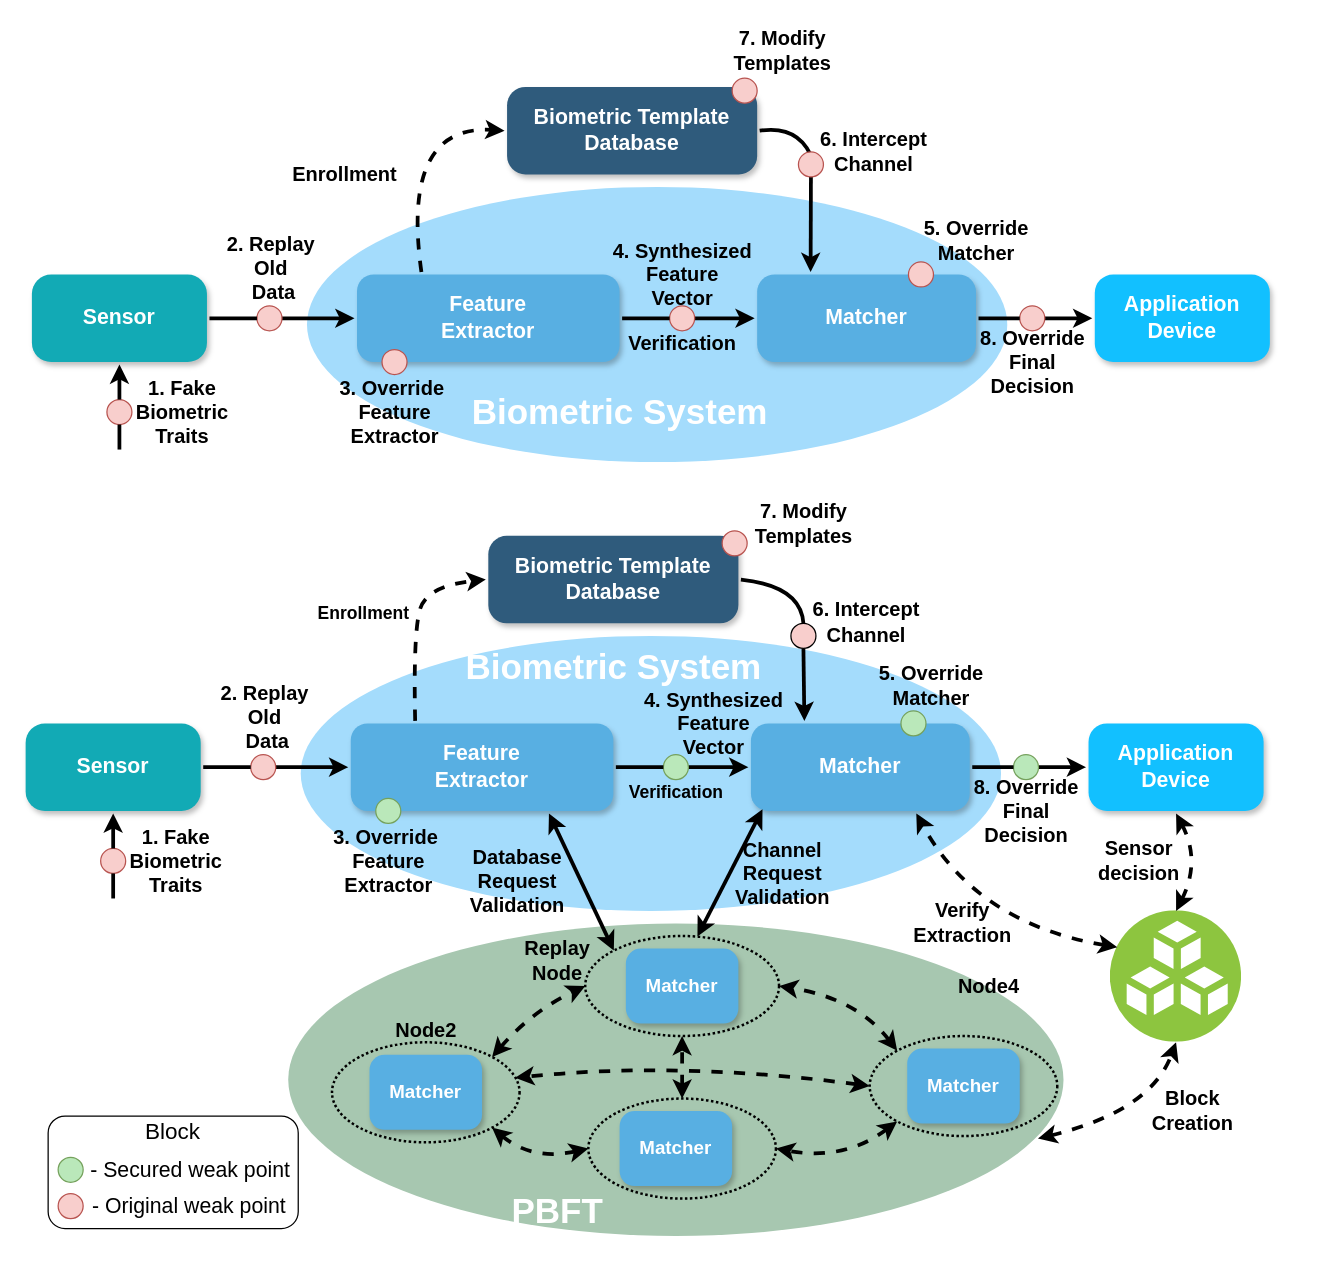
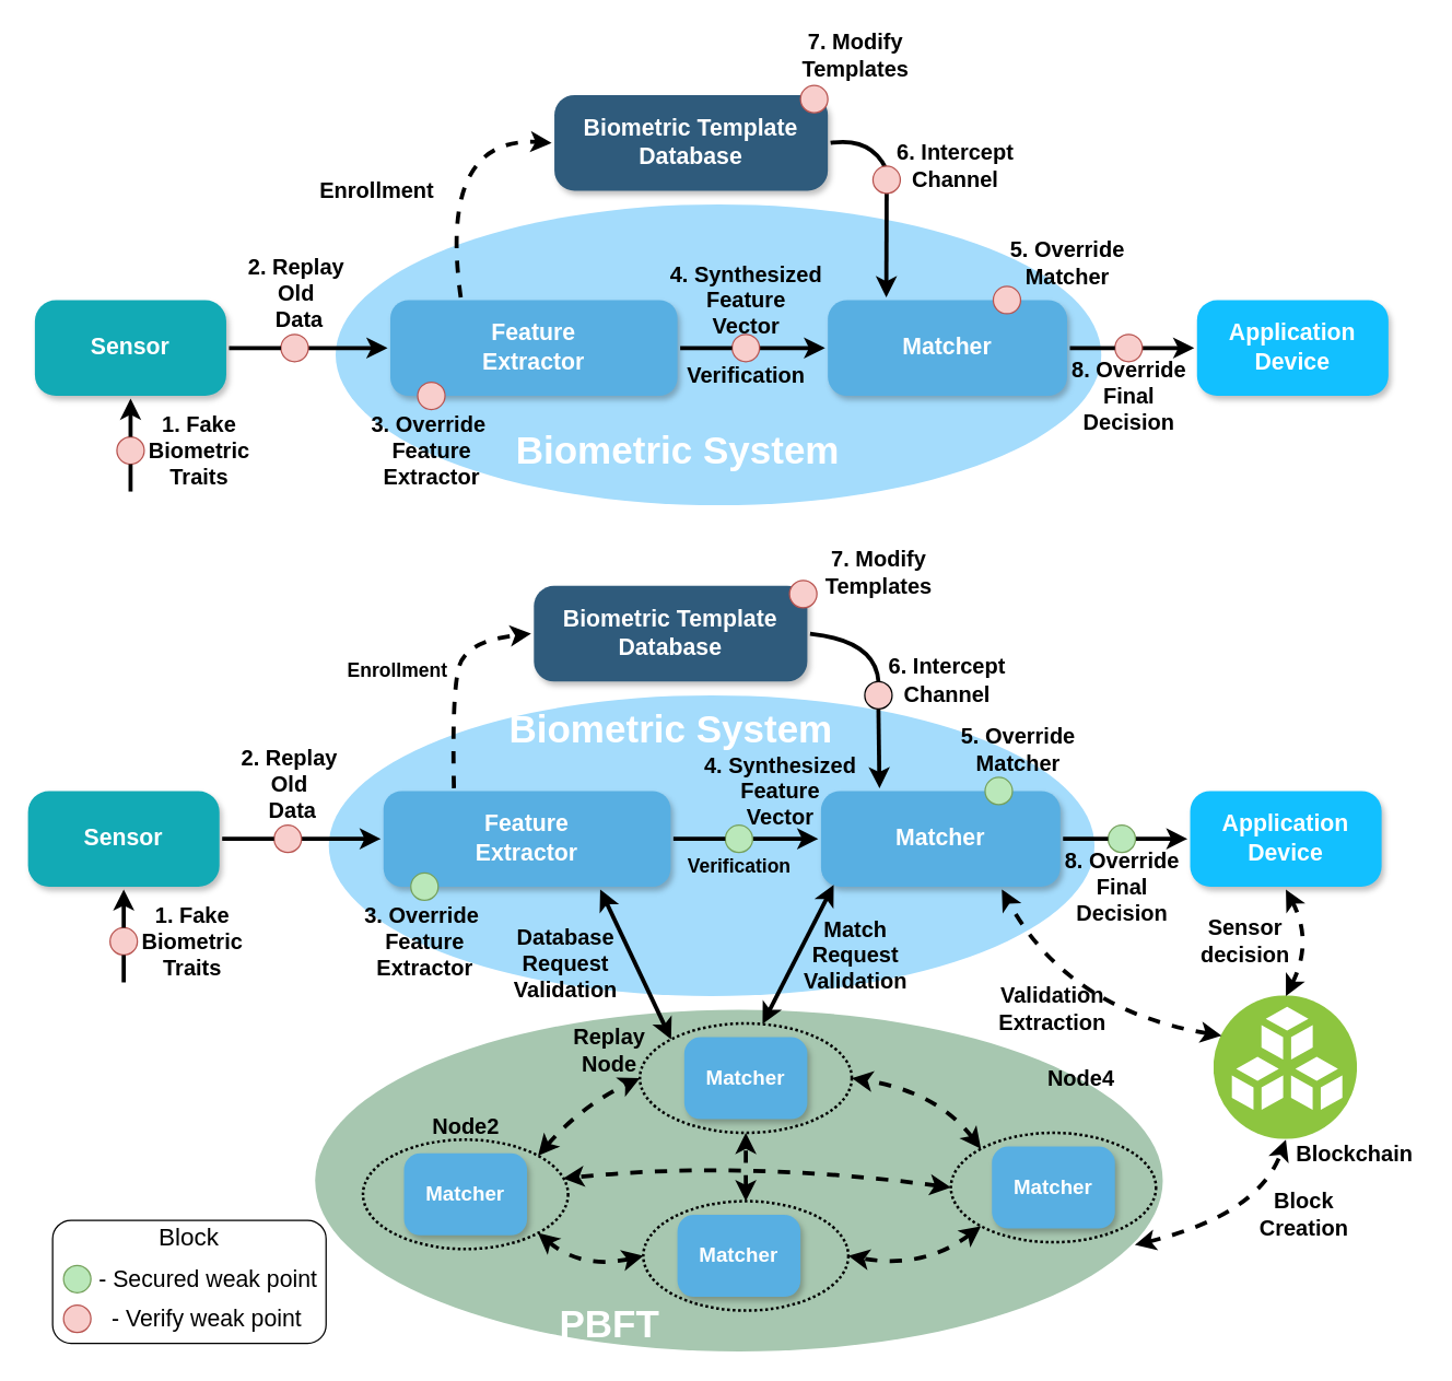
- <mxCell id="47" value="Channel&lt;br&gt;Request&lt;br&gt;Validation" style="text;html=1;align=center;verticalAlign=middle;resizable=0;points=[];autosize=1;strokeColor=none;fillColor=none;fontSize=16;fontColor=#000000;fontStyle=1" parent="1" vertex="1"><mxGeometry x="575" y="663" width="100" height="70" as="geometry" /></mxCell>
+ <mxCell id="47" value="Match&lt;br&gt;Request&lt;br&gt;Validation" style="text;html=1;align=center;verticalAlign=middle;resizable=0;points=[];autosize=1;strokeColor=none;fillColor=none;fontSize=16;fontColor=#000000;fontStyle=1" parent="1" vertex="1"><mxGeometry x="575" y="663" width="100" height="70" as="geometry" /></mxCell>
- <mxCell id="107" value="&lt;b&gt;Verify&lt;br&gt;Extraction&lt;br&gt;&lt;/b&gt;" style="text;html=1;align=center;verticalAlign=middle;resizable=0;points=[];autosize=1;strokeColor=none;fillColor=none;fontSize=16;fontColor=#000000;" vertex="1" parent="1"><mxGeometry x="719" y="712" width="100" height="50" as="geometry" /></mxCell>
+ <mxCell id="107" value="&lt;b&gt;Validation&lt;br&gt;Extraction&lt;br&gt;&lt;/b&gt;" style="text;html=1;align=center;verticalAlign=middle;resizable=0;points=[];autosize=1;strokeColor=none;fillColor=none;fontSize=16;fontColor=#000000;" vertex="1" parent="1"><mxGeometry x="719" y="712" width="100" height="50" as="geometry" /></mxCell>
+ <mxCell id="59" value="&lt;b&gt;Blockchain&lt;br&gt;&lt;/b&gt;" style="text;html=1;align=center;verticalAlign=middle;resizable=0;points=[];autosize=1;strokeColor=none;fillColor=none;fontSize=16;fontColor=#000000;" parent="1" vertex="1"><mxGeometry x="940" y="833" width="100" height="20" as="geometry" /></mxCell>
- <mxCell id="68" value="&lt;font style=&quot;font-size: 17px;&quot;&gt;- Original weak point&lt;/font&gt;" style="text;html=1;strokeColor=none;fillColor=none;align=center;verticalAlign=middle;whiteSpace=wrap;rounded=0;fontFamily=Helvetica;fontSize=18;" parent="61" vertex="1"><mxGeometry x="28" y="59" width="170" height="30" as="geometry" /></mxCell>
+ <mxCell id="68" value="&lt;font style=&quot;font-size: 17px;&quot;&gt;- Verify weak point&lt;/font&gt;" style="text;html=1;strokeColor=none;fillColor=none;align=center;verticalAlign=middle;whiteSpace=wrap;rounded=0;fontFamily=Helvetica;fontSize=18;" parent="61" vertex="1"><mxGeometry x="28" y="59" width="170" height="30" as="geometry" /></mxCell>
